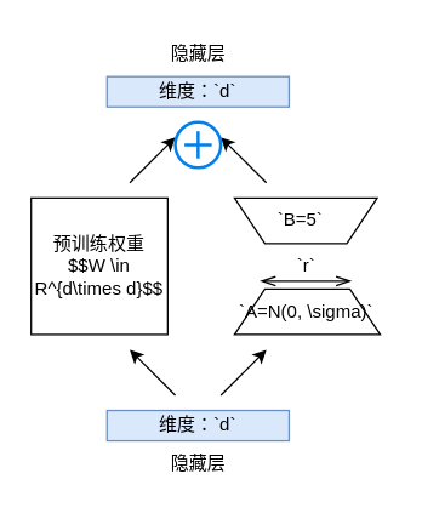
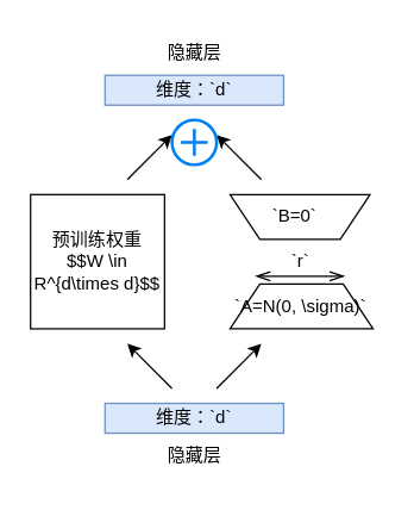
- <mxCell id="14" value="`B=5`" style="text;html=1;align=center;verticalAlign=middle;resizable=0;points=[];autosize=1;strokeColor=none;fillColor=none;" parent="1" vertex="1"><mxGeometry x="172" y="130" width="50" height="30" as="geometry" /></mxCell>
+ <mxCell id="14" value="`B=0`" style="text;html=1;align=center;verticalAlign=middle;resizable=0;points=[];autosize=1;strokeColor=none;fillColor=none;" parent="1" vertex="1"><mxGeometry x="172" y="130" width="50" height="30" as="geometry" /></mxCell>
